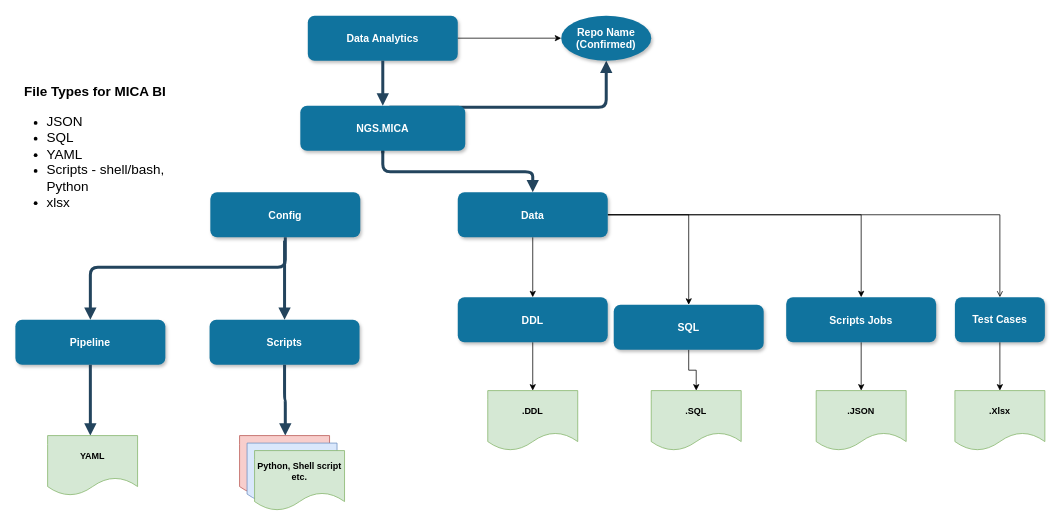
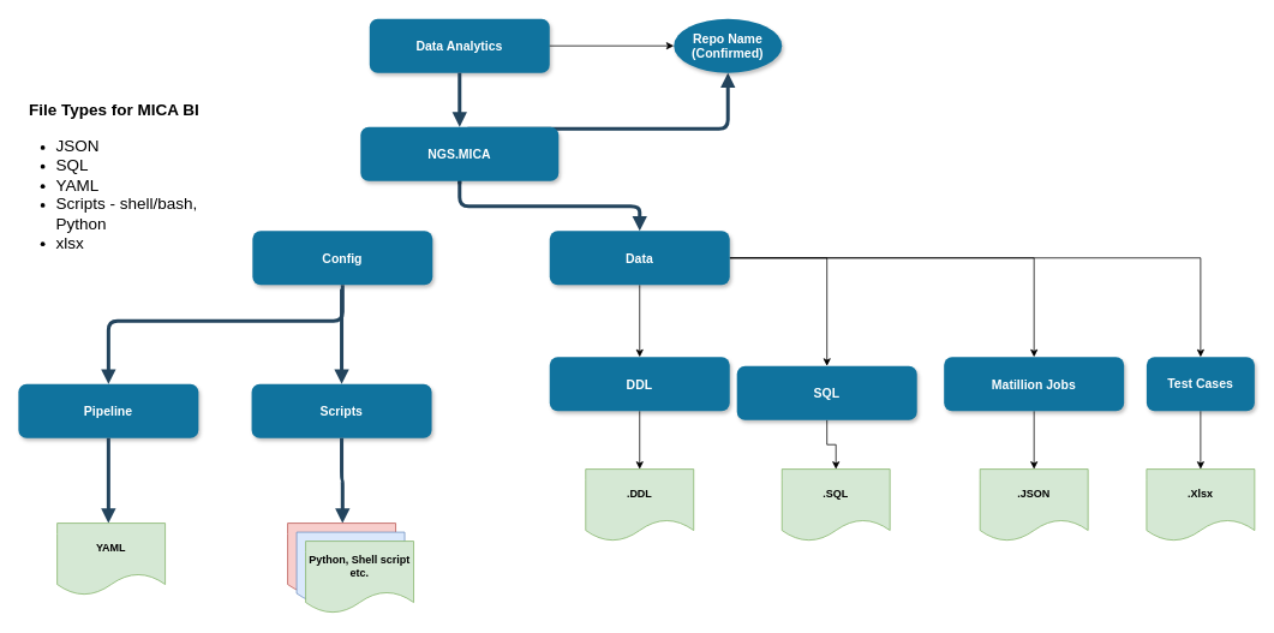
- <mxCell id="8" value="" style="edgeStyle=orthogonalEdgeStyle;rounded=0;orthogonalLoop=1;jettySize=auto;html=1;endArrow=open;" parent="1" source="9" target="29" edge="1"><mxGeometry relative="1" as="geometry" /></mxCell>
+ <mxCell id="8" value="" style="edgeStyle=orthogonalEdgeStyle;rounded=0;orthogonalLoop=1;jettySize=auto;html=1;" parent="1" source="9" target="29" edge="1"><mxGeometry relative="1" as="geometry" /></mxCell>
- <mxCell id="24" value="Scripts Jobs" style="rounded=1;fillColor=#10739E;strokeColor=none;shadow=1;gradientColor=none;fontStyle=1;fontColor=#FFFFFF;fontSize=14;" parent="1" vertex="1"><mxGeometry x="1048" y="395.5" width="200" height="60" as="geometry" /></mxCell>
+ <mxCell id="24" value="Matillion Jobs" style="rounded=1;fillColor=#10739E;strokeColor=none;shadow=1;gradientColor=none;fontStyle=1;fontColor=#FFFFFF;fontSize=14;" parent="1" vertex="1"><mxGeometry x="1048" y="395.5" width="200" height="60" as="geometry" /></mxCell>
